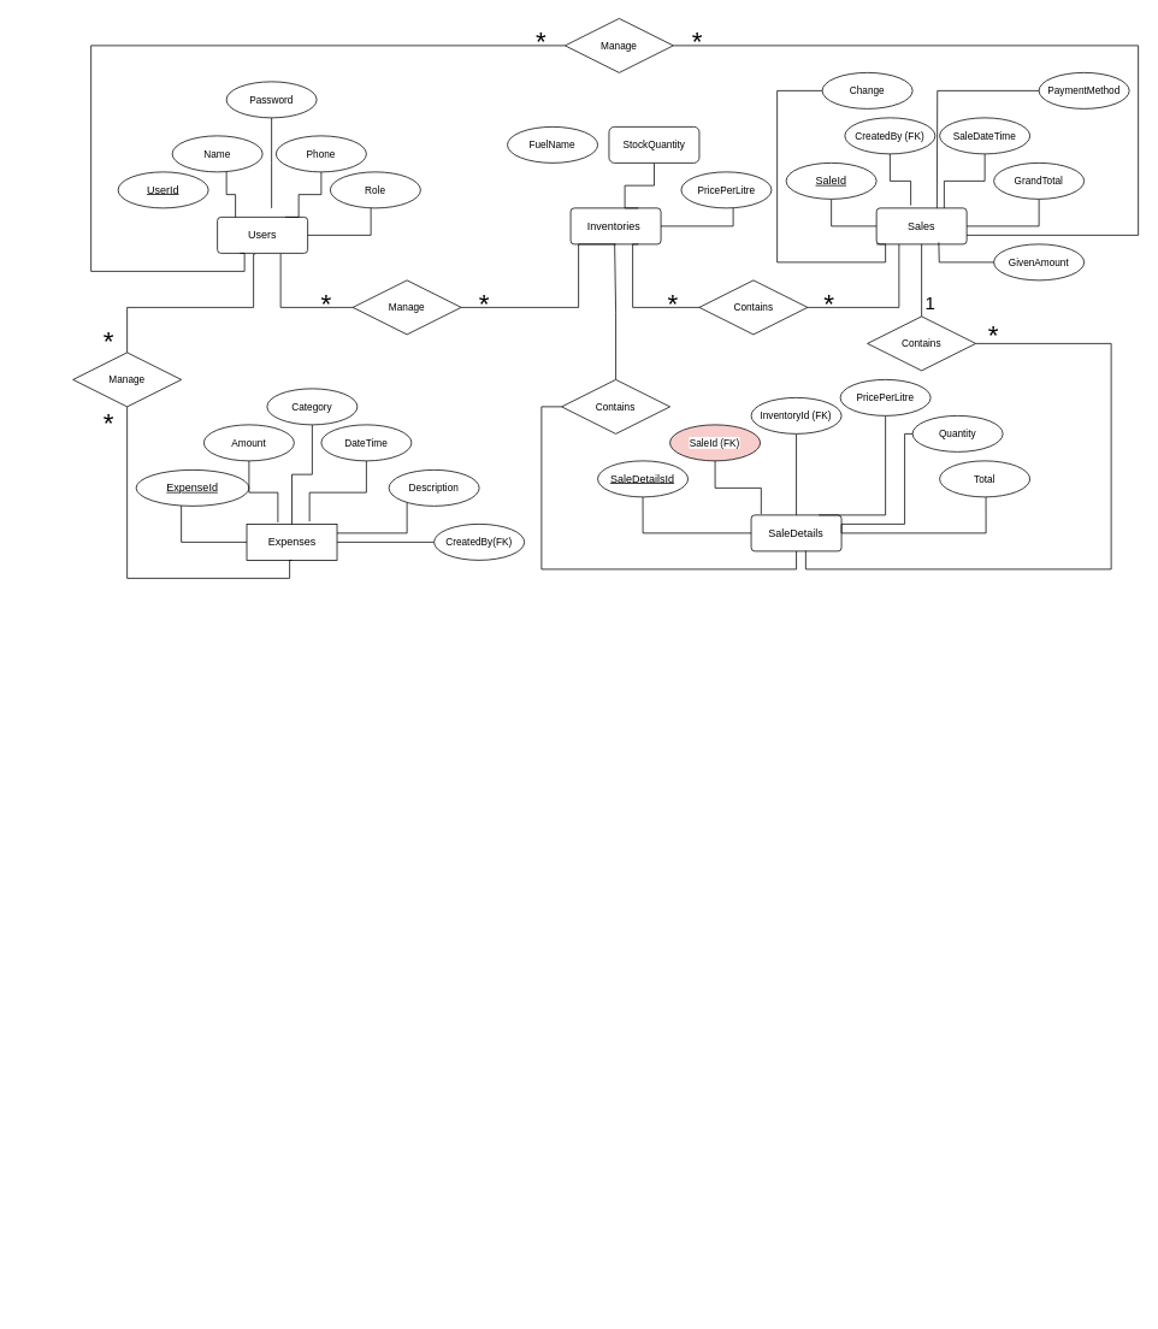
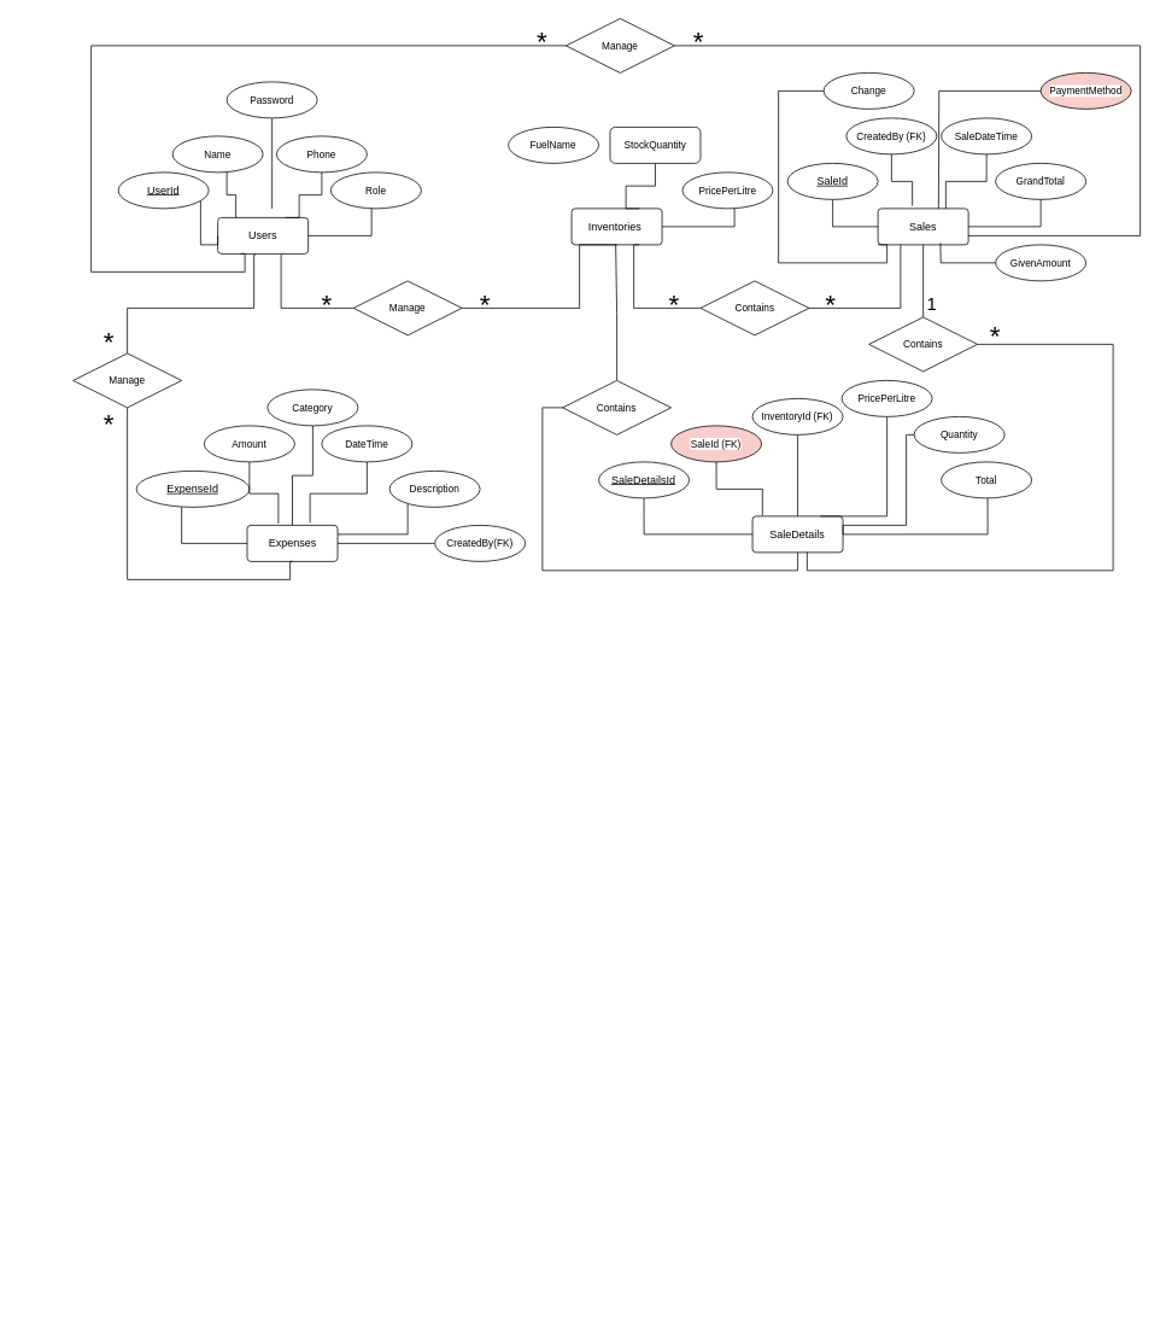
- <mxCell id="75" value="PaymentMethod" style="ellipse;whiteSpace=wrap;html=1;align=center;fontFamily=Helvetica;fontSize=11;fontColor=default;labelBackgroundColor=default;" parent="1" vertex="1"><mxGeometry x="1150" y="80" width="100" height="40" as="geometry" /></mxCell>
+ <mxCell id="75" value="PaymentMethod" style="ellipse;whiteSpace=wrap;html=1;align=center;fontFamily=Helvetica;fontSize=11;fontColor=default;labelBackgroundColor=default;fillColor=#f8cecc;" parent="1" vertex="1"><mxGeometry x="1150" y="80" width="100" height="40" as="geometry" /></mxCell>
+ <mxCell id="6" style="edgeStyle=orthogonalEdgeStyle;rounded=0;orthogonalLoop=1;jettySize=auto;html=1;entryX=0;entryY=0.5;entryDx=0;entryDy=0;endArrow=none;endFill=0;" parent="1" source="7" target="5" edge="1"><mxGeometry relative="1" as="geometry"><Array as="points"><mxPoint x="221.01" y="270" /></Array></mxGeometry></mxCell>
- <mxCell id="42" value="Expenses" style="arcSize=10;whiteSpace=wrap;html=1;align=center;rounded=0;" parent="1" vertex="1"><mxGeometry x="272.52" y="580" width="100" height="40" as="geometry" /></mxCell>
+ <mxCell id="42" value="Expenses" style="rounded=1;arcSize=10;whiteSpace=wrap;html=1;align=center;" parent="1" vertex="1"><mxGeometry x="272.52" y="580" width="100" height="40" as="geometry" /></mxCell>
